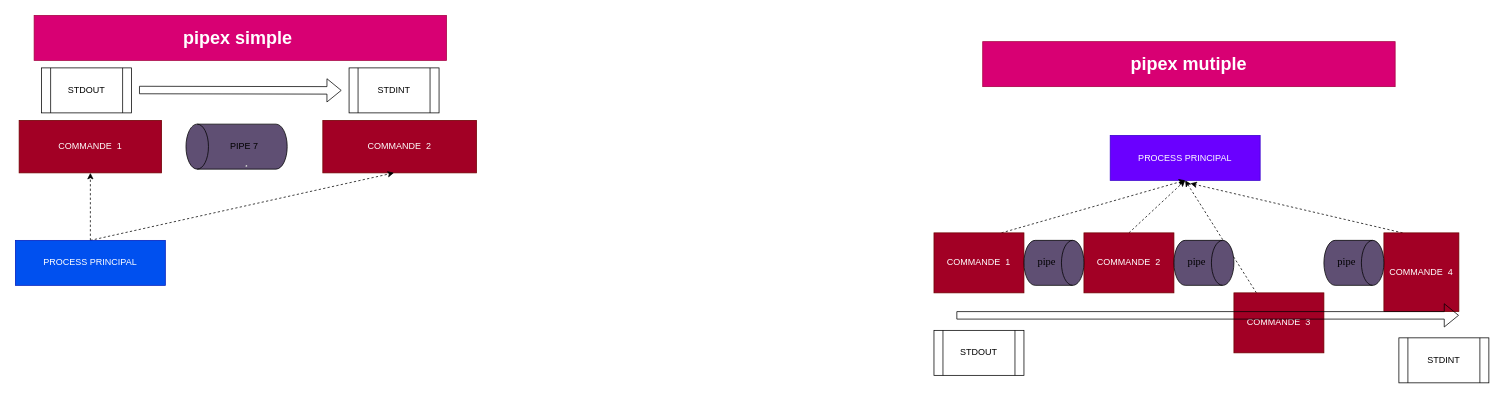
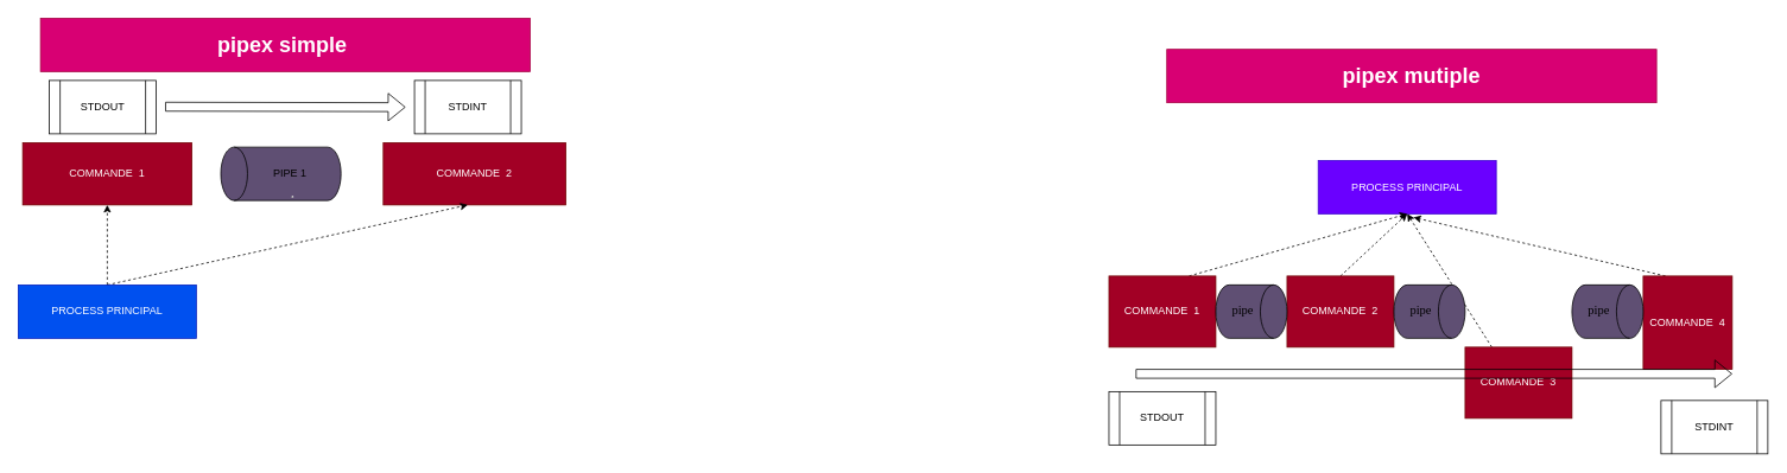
- <mxCell id="5" value="PIPE 7" style="text;html=1;align=center;verticalAlign=middle;resizable=0;points=[];autosize=1;strokeColor=none;fillColor=none;" parent="1" vertex="1"><mxGeometry x="295" y="180" width="60" height="30" as="geometry" /></mxCell>
+ <mxCell id="5" value="PIPE 1" style="text;html=1;align=center;verticalAlign=middle;resizable=0;points=[];autosize=1;strokeColor=none;fillColor=none;" parent="1" vertex="1"><mxGeometry x="295" y="180" width="60" height="30" as="geometry" /></mxCell>
